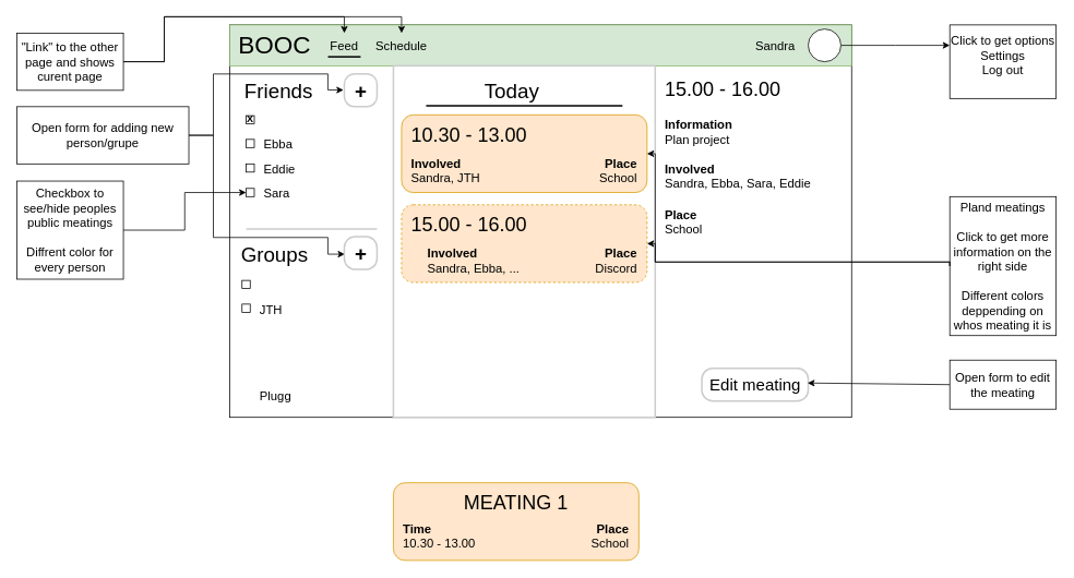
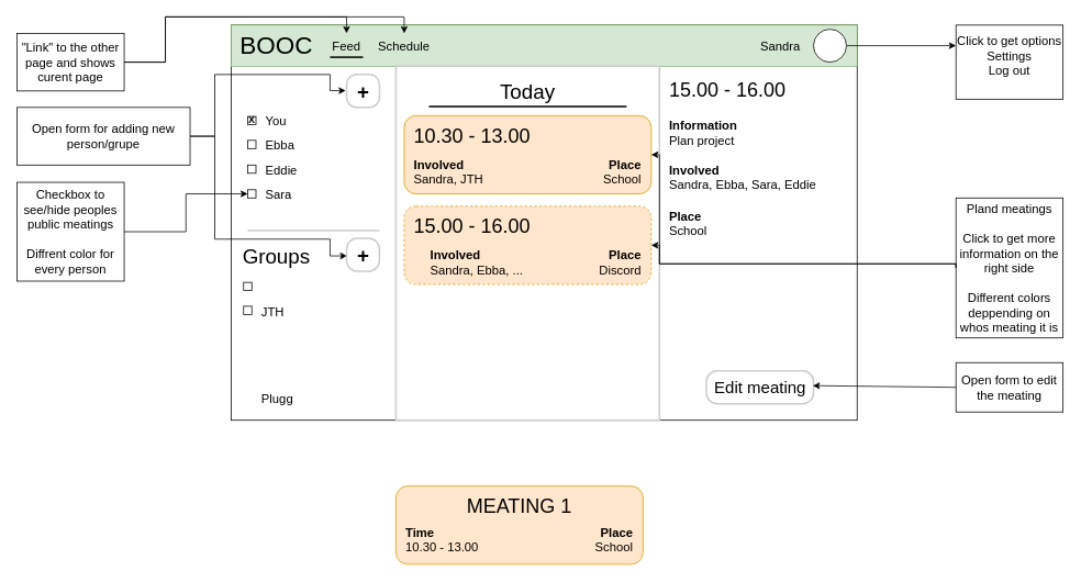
- <mxCell id="22" value="&lt;span style=&quot;font-size: 25px;&quot;&gt;Friends&lt;/span&gt;" style="text;html=1;align=center;verticalAlign=middle;whiteSpace=wrap;rounded=0;strokeColor=none;" parent="1" vertex="1"><mxGeometry x="290" y="90" width="100" height="40" as="geometry" /></mxCell>
- <mxCell id="7" value="&lt;span style=&quot;font-size: 25px;&quot;&gt;Today&lt;/span&gt;" style="text;html=1;align=center;verticalAlign=middle;whiteSpace=wrap;rounded=0;strokeColor=none;" parent="1" vertex="1"><mxGeometry x="575" y="90" width="100" height="40" as="geometry" /></mxCell>
+ <mxCell id="7" value="&lt;span style=&quot;font-size: 25px;&quot;&gt;Today&lt;/span&gt;" style="text;html=1;align=center;verticalAlign=middle;whiteSpace=wrap;rounded=0;strokeColor=none;" parent="1" vertex="1"><mxGeometry x="590" y="90" width="100" height="40" as="geometry" /></mxCell>
+ <mxCell id="28" value="&lt;font style=&quot;font-size: 15px;&quot;&gt;You&lt;/font&gt;" style="text;html=1;align=left;verticalAlign=middle;whiteSpace=wrap;rounded=0;" parent="1" vertex="1"><mxGeometry x="320" y="131" width="60" height="30" as="geometry" /></mxCell>
